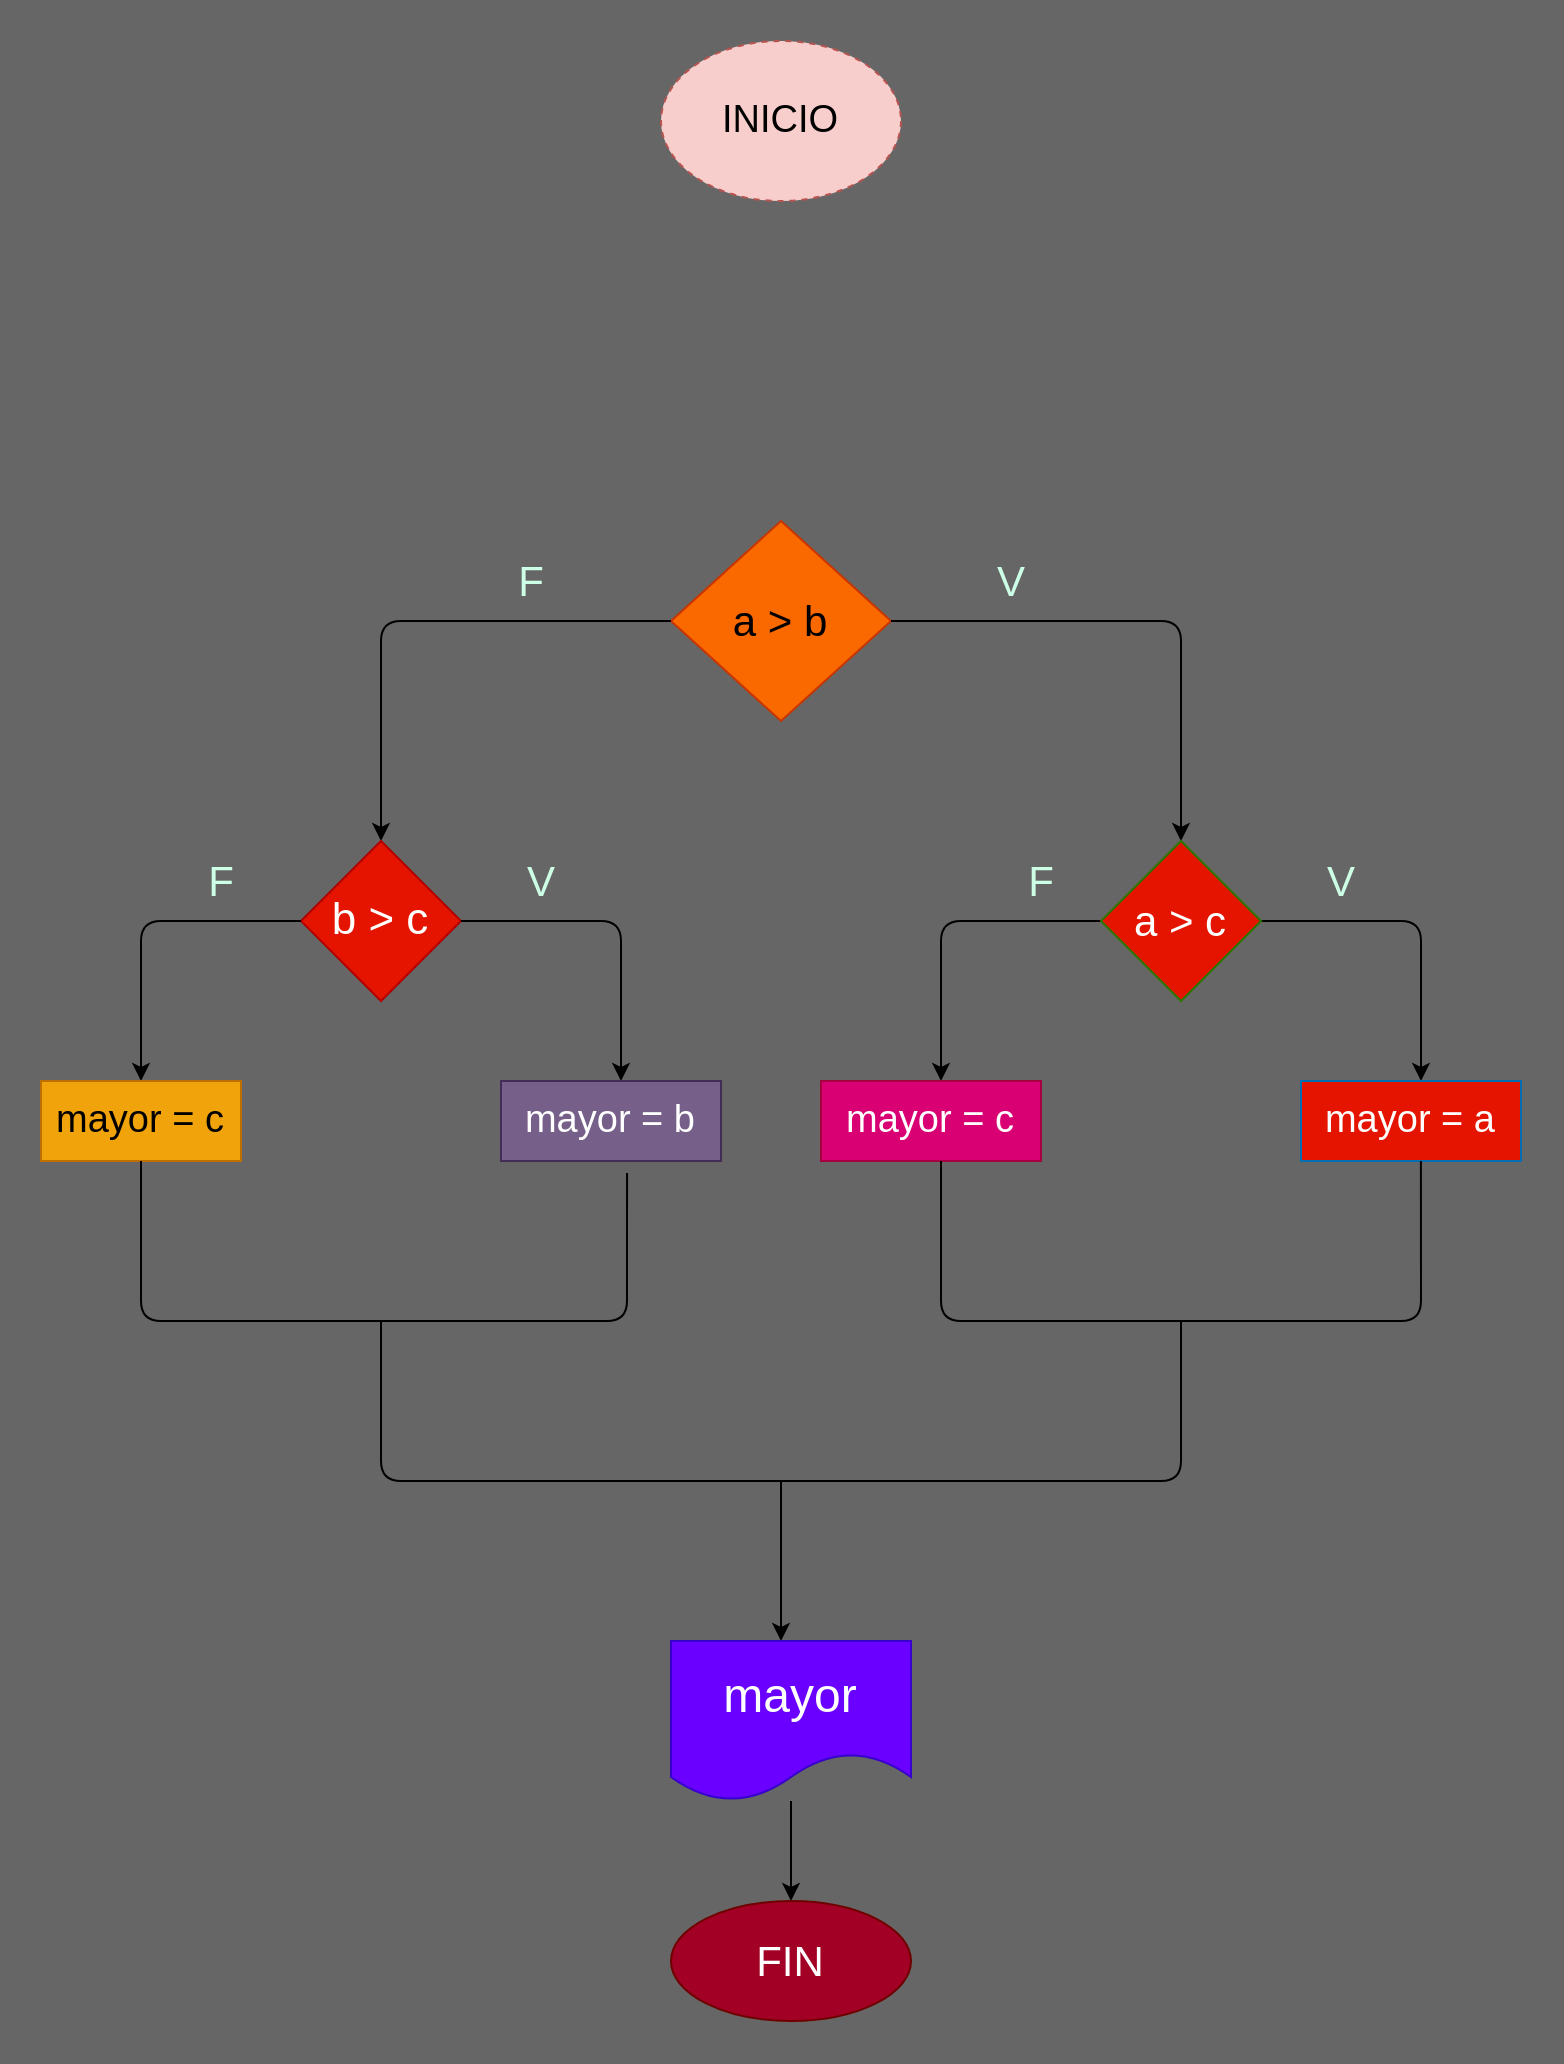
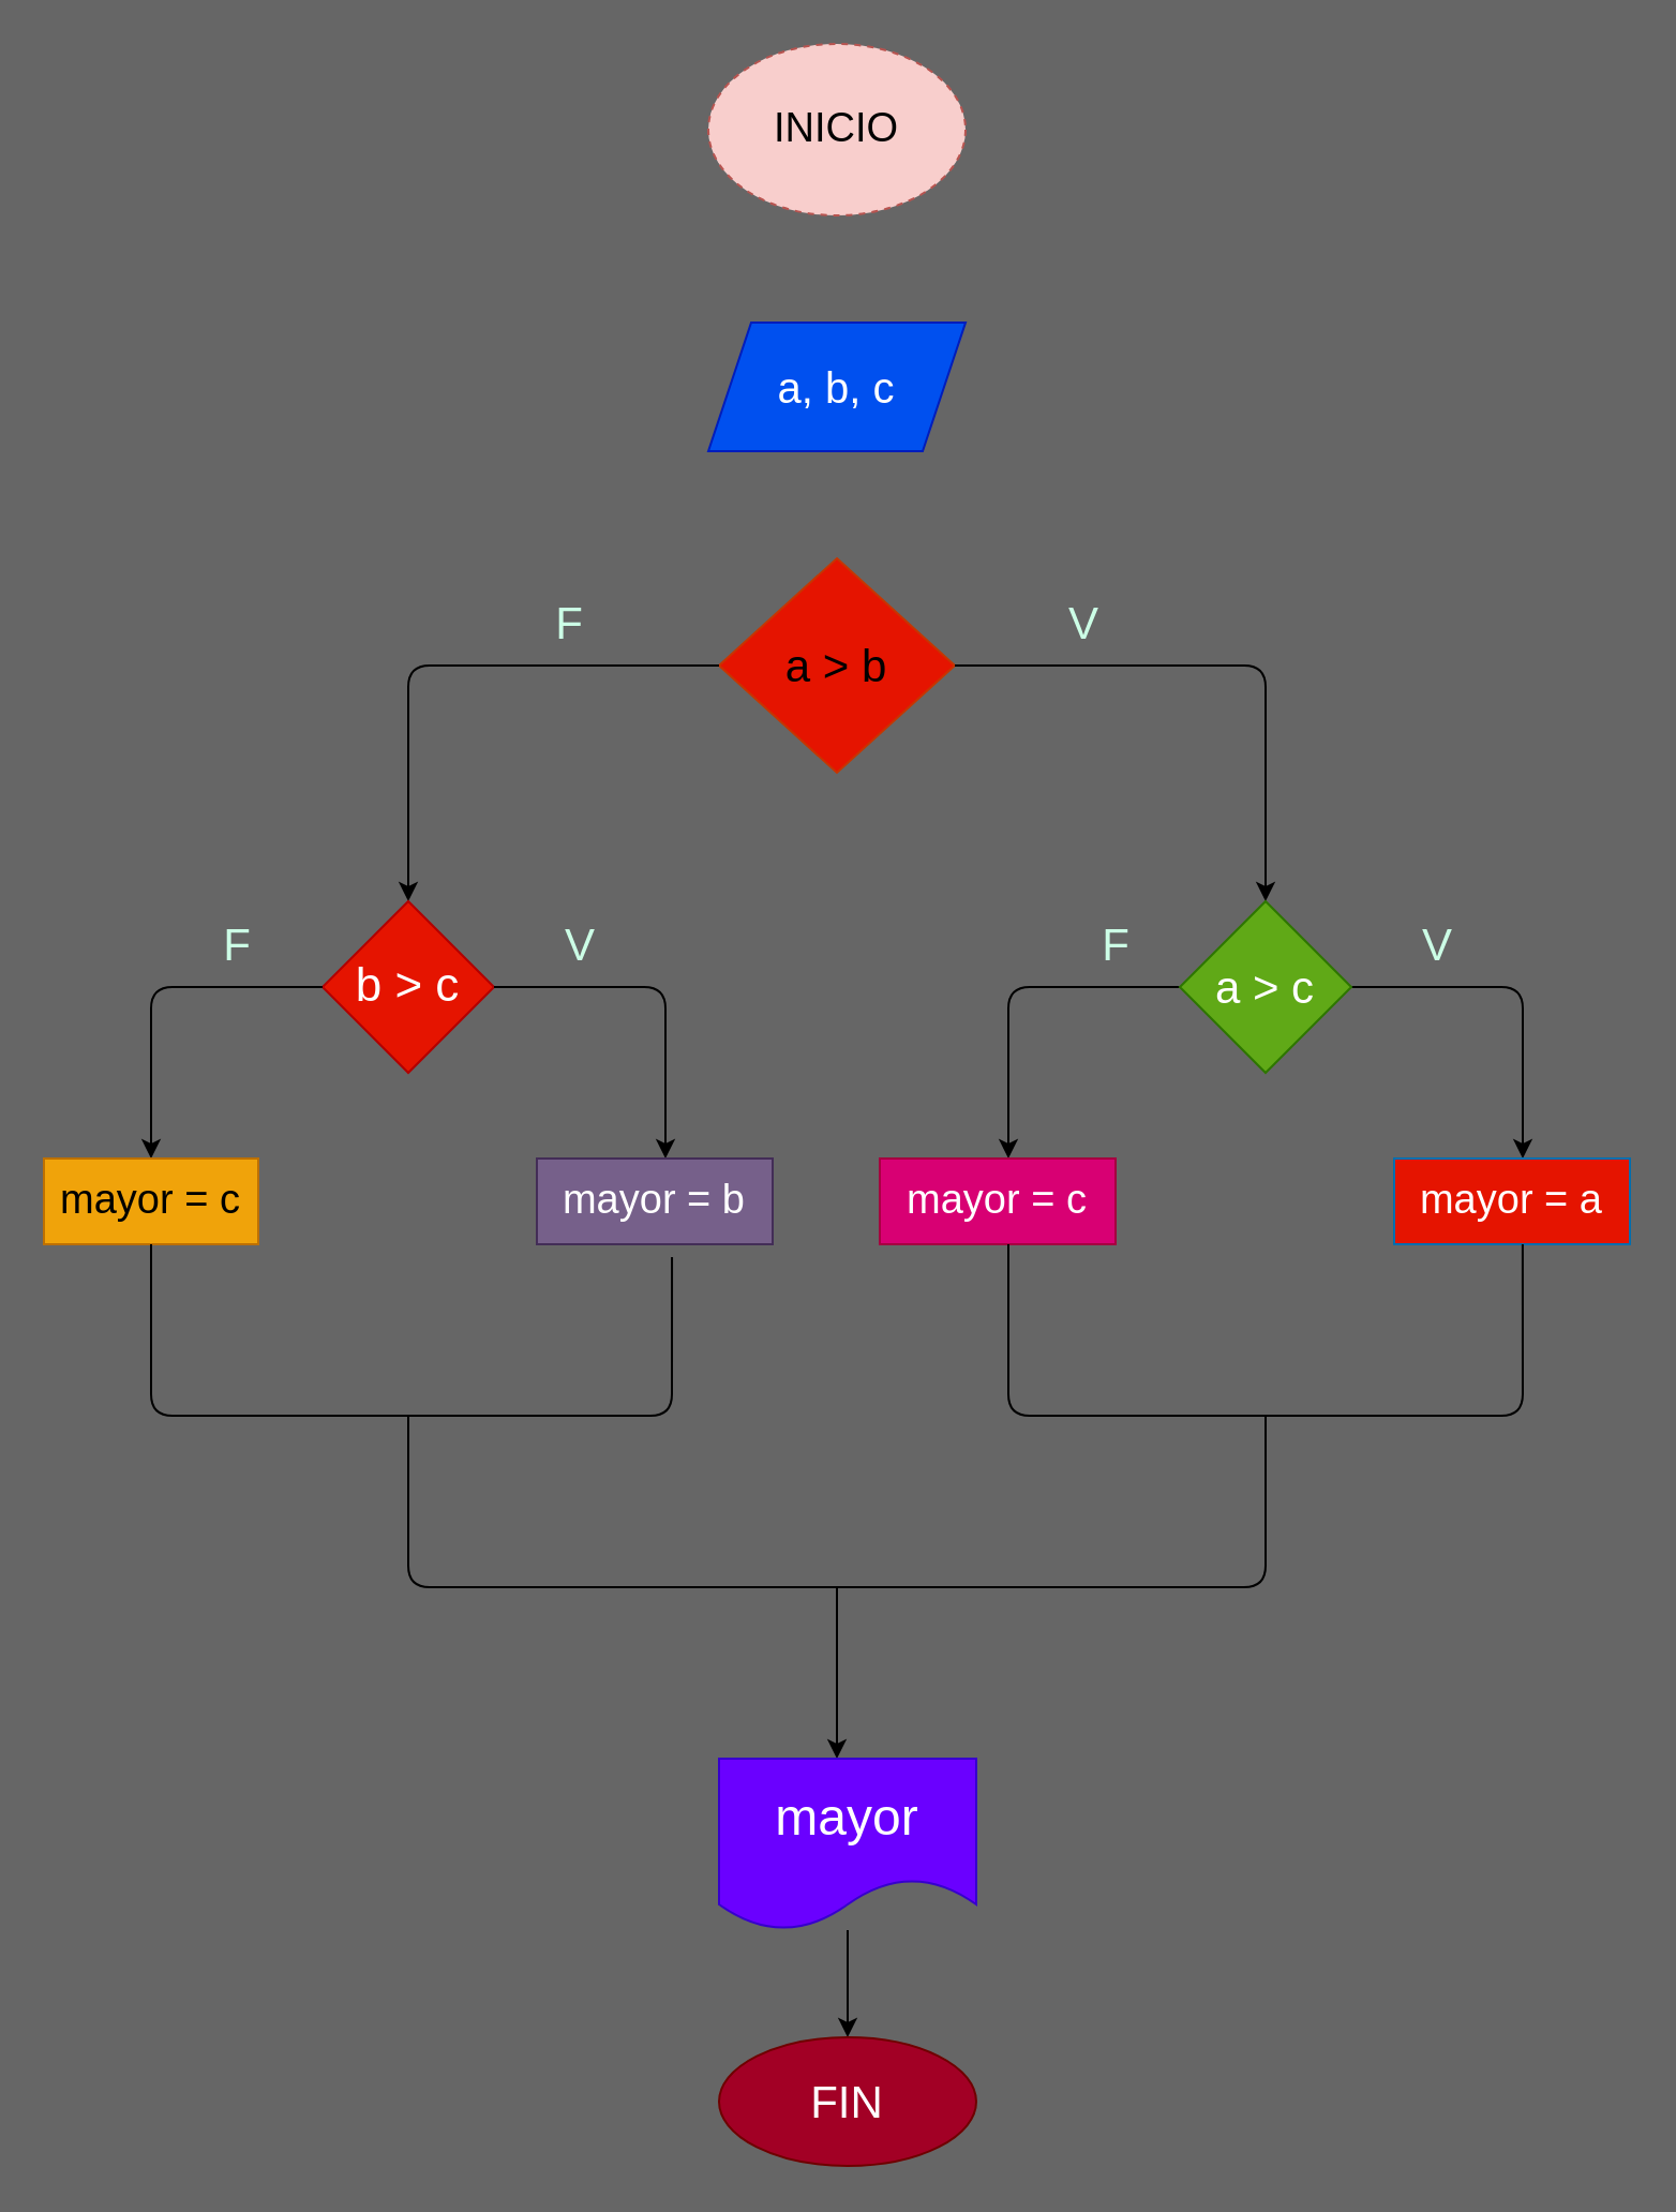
+ <mxCell id="3" value="&lt;font style=&quot;font-size: 20px&quot;&gt;a, b, c&lt;/font&gt;" style="shape=parallelogram;perimeter=parallelogramPerimeter;whiteSpace=wrap;html=1;fixedSize=1;fillColor=#0050ef;fontColor=#ffffff;strokeColor=#001DBC;" vertex="1" parent="1"><mxGeometry x="330" y="150" width="120" height="60" as="geometry" /></mxCell>
- <mxCell id="4" value="&lt;font style=&quot;font-size: 21px&quot;&gt;a &amp;gt; b&lt;/font&gt;" style="rhombus;whiteSpace=wrap;html=1;fillColor=#fa6800;fontColor=#000000;strokeColor=#C73500;" vertex="1" parent="1"><mxGeometry x="335" y="260" width="110" height="100" as="geometry" /></mxCell>
+ <mxCell id="4" value="&lt;font style=&quot;font-size: 21px&quot;&gt;a &amp;gt; b&lt;/font&gt;" style="rhombus;whiteSpace=wrap;html=1;fillColor=#e51400;fontColor=#000000;strokeColor=#C73500;" vertex="1" parent="1"><mxGeometry x="335" y="260" width="110" height="100" as="geometry" /></mxCell>
- <mxCell id="12" value="&lt;font style=&quot;font-size: 21px&quot;&gt;a &amp;gt; c&lt;/font&gt;" style="rhombus;whiteSpace=wrap;html=1;fillColor=#e51400;strokeColor=#2D7600;fontColor=#ffffff;" vertex="1" parent="1"><mxGeometry x="550" y="420" width="80" height="80" as="geometry" /></mxCell>
+ <mxCell id="12" value="&lt;font style=&quot;font-size: 21px&quot;&gt;a &amp;gt; c&lt;/font&gt;" style="rhombus;whiteSpace=wrap;html=1;fillColor=#60a917;strokeColor=#2D7600;fontColor=#ffffff;" vertex="1" parent="1"><mxGeometry x="550" y="420" width="80" height="80" as="geometry" /></mxCell>
